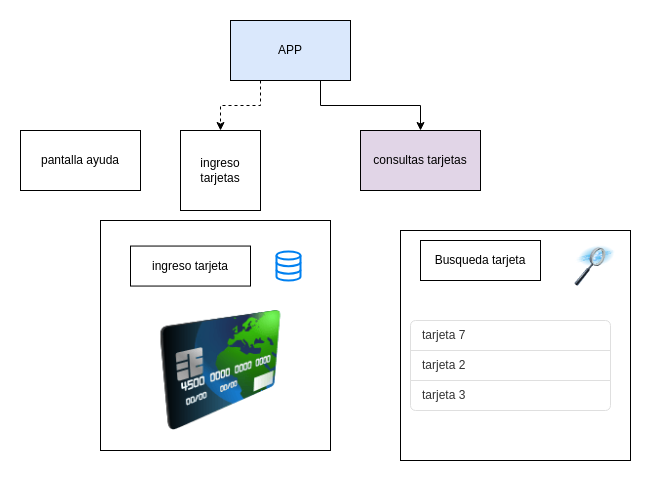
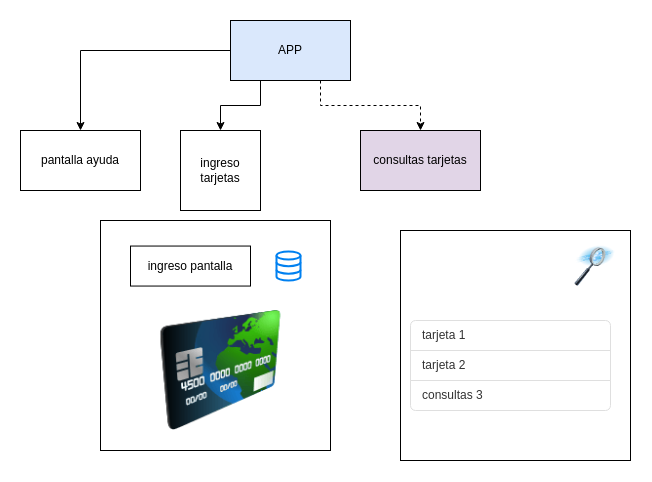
+ <mxCell id="3" style="edgeStyle=orthogonalEdgeStyle;rounded=0;orthogonalLoop=1;jettySize=auto;html=1;exitX=0;exitY=0.5;exitDx=0;exitDy=0;entryX=0.5;entryY=0;entryDx=0;entryDy=0;" edge="1" parent="1" source="6" target="7"><mxGeometry relative="1" as="geometry" /></mxCell>
- <mxCell id="4" style="edgeStyle=orthogonalEdgeStyle;rounded=0;orthogonalLoop=1;jettySize=auto;html=1;exitX=0.25;exitY=1;exitDx=0;exitDy=0;entryX=0.5;entryY=0;entryDx=0;entryDy=0;dashed=1;" edge="1" parent="1" source="6" target="8"><mxGeometry relative="1" as="geometry" /></mxCell>
+ <mxCell id="4" style="edgeStyle=orthogonalEdgeStyle;rounded=0;orthogonalLoop=1;jettySize=auto;html=1;exitX=0.25;exitY=1;exitDx=0;exitDy=0;entryX=0.5;entryY=0;entryDx=0;entryDy=0;" edge="1" parent="1" source="6" target="8"><mxGeometry relative="1" as="geometry" /></mxCell>
- <mxCell id="5" style="edgeStyle=orthogonalEdgeStyle;rounded=0;orthogonalLoop=1;jettySize=auto;html=1;exitX=0.75;exitY=1;exitDx=0;exitDy=0;entryX=0.5;entryY=0;entryDx=0;entryDy=0;" edge="1" parent="1" source="6" target="9"><mxGeometry relative="1" as="geometry" /></mxCell>
+ <mxCell id="5" style="edgeStyle=orthogonalEdgeStyle;rounded=0;orthogonalLoop=1;jettySize=auto;html=1;exitX=0.75;exitY=1;exitDx=0;exitDy=0;entryX=0.5;entryY=0;entryDx=0;entryDy=0;dashed=1;" edge="1" parent="1" source="6" target="9"><mxGeometry relative="1" as="geometry" /></mxCell>
- <mxCell id="11" value="Busqueda tarjeta" style="rounded=0;whiteSpace=wrap;html=1;" vertex="1" parent="1"><mxGeometry x="420" y="240" width="120" height="40" as="geometry" /></mxCell>
- <mxCell id="14" value="ingreso tarjeta" style="rounded=0;whiteSpace=wrap;html=1;" vertex="1" parent="1"><mxGeometry x="130" y="245.55" width="120" height="40" as="geometry" /></mxCell>
+ <mxCell id="14" value="ingreso pantalla" style="rounded=0;whiteSpace=wrap;html=1;" vertex="1" parent="1"><mxGeometry x="130" y="245.55" width="120" height="40" as="geometry" /></mxCell>
- <mxCell id="16" value="tarjeta 7" style="text;strokeColor=#DFDFDF;fillColor=#FFFFFF;align=left;verticalAlign=middle;spacingLeft=10;spacingRight=10;overflow=hidden;points=[[0,0.5],[1,0.5]];portConstraint=eastwest;rotatable=0;whiteSpace=wrap;html=1;shape=mxgraph.bootstrap.topButton;rSize=5;fontColor=#333333;" vertex="1" parent="15"><mxGeometry width="200" height="30" as="geometry" /></mxCell>
+ <mxCell id="16" value="tarjeta 1" style="text;strokeColor=#DFDFDF;fillColor=#FFFFFF;align=left;verticalAlign=middle;spacingLeft=10;spacingRight=10;overflow=hidden;points=[[0,0.5],[1,0.5]];portConstraint=eastwest;rotatable=0;whiteSpace=wrap;html=1;shape=mxgraph.bootstrap.topButton;rSize=5;fontColor=#333333;" vertex="1" parent="15"><mxGeometry width="200" height="30" as="geometry" /></mxCell>
- <mxCell id="18" value="tarjeta 3" style="text;strokeColor=#DFDFDF;fillColor=#FFFFFF;align=left;verticalAlign=middle;spacingLeft=10;spacingRight=10;overflow=hidden;points=[[0,0.5],[1,0.5]];portConstraint=eastwest;rotatable=0;whiteSpace=wrap;html=1;shape=mxgraph.bootstrap.bottomButton;rSize=5;fontColor=#333333;" vertex="1" parent="15"><mxGeometry y="60" width="200" height="30" as="geometry" /></mxCell>
+ <mxCell id="18" value="consultas 3" style="text;strokeColor=#DFDFDF;fillColor=#FFFFFF;align=left;verticalAlign=middle;spacingLeft=10;spacingRight=10;overflow=hidden;points=[[0,0.5],[1,0.5]];portConstraint=eastwest;rotatable=0;whiteSpace=wrap;html=1;shape=mxgraph.bootstrap.bottomButton;rSize=5;fontColor=#333333;" vertex="1" parent="15"><mxGeometry y="60" width="200" height="30" as="geometry" /></mxCell>
